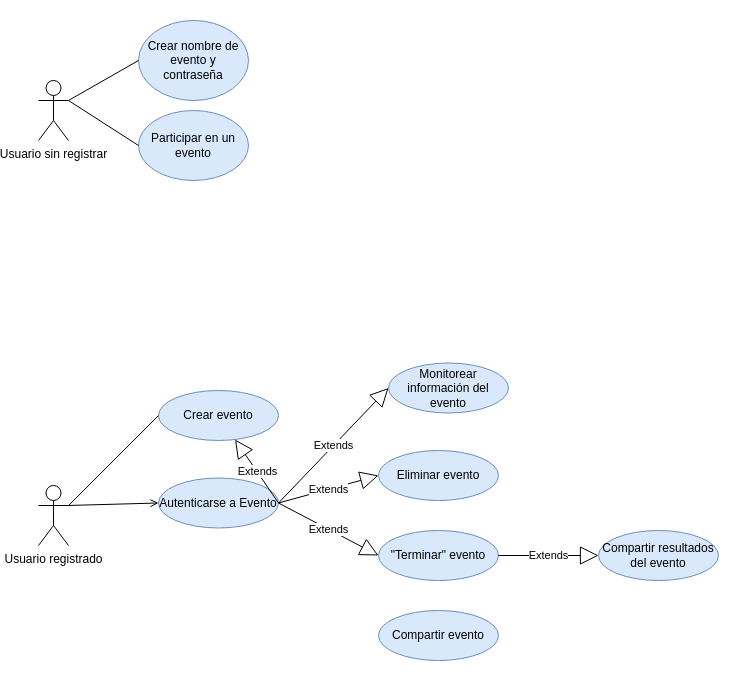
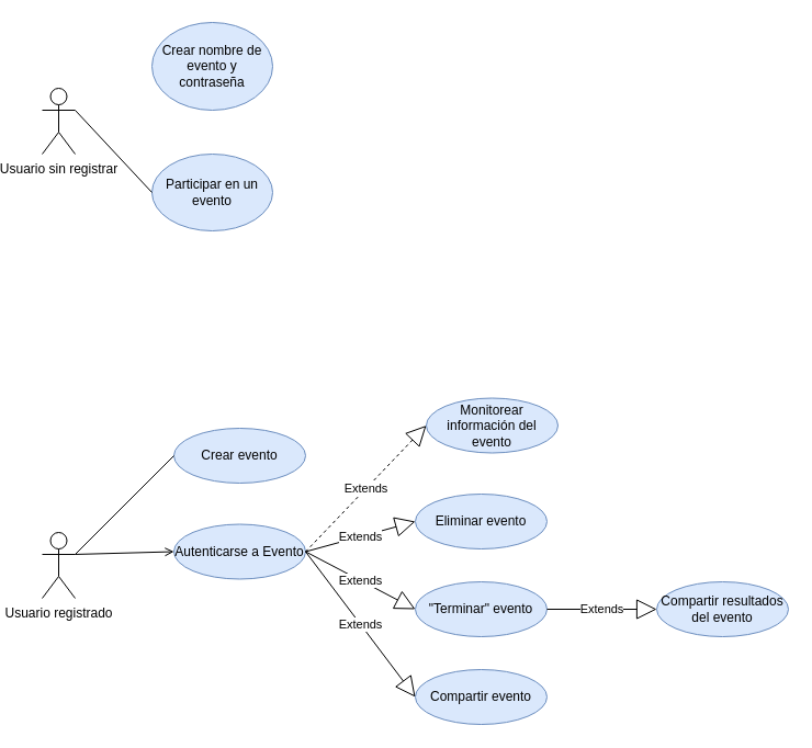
- <mxCell id="20" value="" style="endArrow=none;html=1;entryX=0;entryY=0.5;entryDx=0;entryDy=0;exitX=1;exitY=0.333;exitDx=0;exitDy=0;exitPerimeter=0;" parent="1" source="4" target="3" edge="1"><mxGeometry width="50" height="50" relative="1" as="geometry"><mxPoint x="40" y="515" as="sourcePoint" /><mxPoint x="130" y="447.5" as="targetPoint" /></mxGeometry></mxCell>
- <mxCell id="6" value="Participar en un evento" style="ellipse;whiteSpace=wrap;html=1;fillColor=#dae8fc;strokeColor=#6c8ebf;" parent="1" vertex="1"><mxGeometry x="120" y="110" width="110" height="70" as="geometry" /></mxCell>
+ <mxCell id="6" value="Participar en un evento" style="ellipse;whiteSpace=wrap;html=1;fillColor=#dae8fc;strokeColor=#6c8ebf;" parent="1" vertex="1"><mxGeometry x="120" y="140" width="110" height="70" as="geometry" /></mxCell>
- <mxCell id="12" value="Extends" style="endArrow=block;endSize=16;endFill=0;html=1;exitX=1;exitY=0.5;exitDx=0;exitDy=0;entryX=0;entryY=0.5;entryDx=0;entryDy=0;" parent="1" source="7" target="13" edge="1"><mxGeometry width="160" relative="1" as="geometry"><mxPoint x="310" y="532.5" as="sourcePoint" /><mxPoint x="470" y="532.5" as="targetPoint" /></mxGeometry></mxCell>
+ <mxCell id="12" value="Extends" style="endArrow=block;endSize=16;endFill=0;html=1;exitX=1;exitY=0.5;exitDx=0;exitDy=0;entryX=0;entryY=0.5;entryDx=0;entryDy=0;dashed=1;" parent="1" source="7" target="13" edge="1"><mxGeometry width="160" relative="1" as="geometry"><mxPoint x="310" y="532.5" as="sourcePoint" /><mxPoint x="470" y="532.5" as="targetPoint" /></mxGeometry></mxCell>
- <mxCell id="17" value="Extends" style="endArrow=block;endSize=16;endFill=0;html=1;exitX=1;exitY=0.5;exitDx=0;exitDy=0;" parent="1" source="7" target="5" edge="1"><mxGeometry width="160" relative="1" as="geometry"><mxPoint x="270" y="512.5" as="sourcePoint" /><mxPoint x="380" y="630" as="targetPoint" /></mxGeometry></mxCell>
+ <mxCell id="17" value="Extends" style="endArrow=block;endSize=16;endFill=0;html=1;exitX=1;exitY=0.5;exitDx=0;exitDy=0;entryX=0;entryY=0.5;entryDx=0;entryDy=0;" parent="1" source="7" target="16" edge="1"><mxGeometry width="160" relative="1" as="geometry"><mxPoint x="270" y="512.5" as="sourcePoint" /><mxPoint x="380" y="630" as="targetPoint" /></mxGeometry></mxCell>
